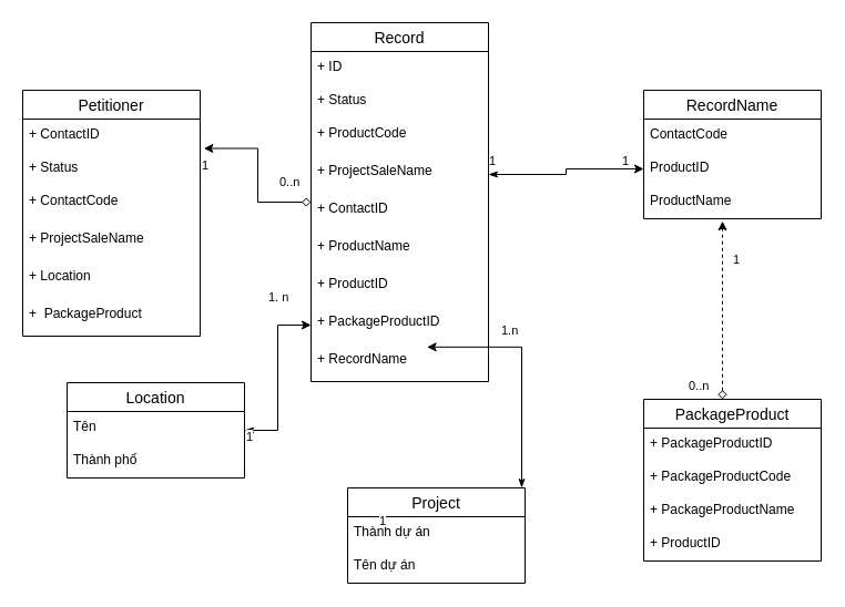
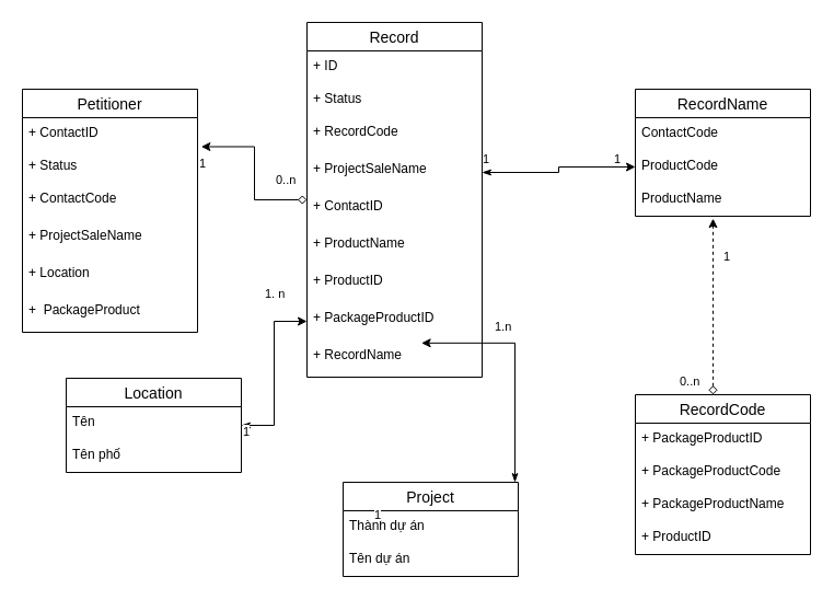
- <mxCell id="33" value="+ ProductCode" style="text;strokeColor=none;fillColor=none;spacingLeft=4;spacingRight=4;overflow=hidden;rotatable=0;points=[[0,0.5],[1,0.5]];portConstraint=eastwest;fontSize=12;" vertex="1" parent="30"><mxGeometry y="86" width="160" height="34" as="geometry" /></mxCell>
+ <mxCell id="33" value="+ RecordCode" style="text;strokeColor=none;fillColor=none;spacingLeft=4;spacingRight=4;overflow=hidden;rotatable=0;points=[[0,0.5],[1,0.5]];portConstraint=eastwest;fontSize=12;" vertex="1" parent="30"><mxGeometry y="86" width="160" height="34" as="geometry" /></mxCell>
- <mxCell id="4" value="ProductID" style="text;strokeColor=none;fillColor=none;spacingLeft=4;spacingRight=4;overflow=hidden;rotatable=0;points=[[0,0.5],[1,0.5]];portConstraint=eastwest;fontSize=12;" vertex="1" parent="2"><mxGeometry y="56" width="160" height="30" as="geometry" /></mxCell>
+ <mxCell id="4" value="ProductCode" style="text;strokeColor=none;fillColor=none;spacingLeft=4;spacingRight=4;overflow=hidden;rotatable=0;points=[[0,0.5],[1,0.5]];portConstraint=eastwest;fontSize=12;" vertex="1" parent="2"><mxGeometry y="56" width="160" height="30" as="geometry" /></mxCell>
- <mxCell id="14" value="PackageProduct" style="swimlane;fontStyle=0;childLayout=stackLayout;horizontal=1;startSize=26;horizontalStack=0;resizeParent=1;resizeParentMax=0;resizeLast=0;collapsible=1;marginBottom=0;align=center;fontSize=14;" vertex="1" parent="1"><mxGeometry x="580" y="360" width="160" height="146" as="geometry" /></mxCell>
+ <mxCell id="14" value="RecordCode" style="swimlane;fontStyle=0;childLayout=stackLayout;horizontal=1;startSize=26;horizontalStack=0;resizeParent=1;resizeParentMax=0;resizeLast=0;collapsible=1;marginBottom=0;align=center;fontSize=14;" vertex="1" parent="1"><mxGeometry x="580" y="360" width="160" height="146" as="geometry" /></mxCell>
- <mxCell id="22" value="Thành phố" style="text;strokeColor=none;fillColor=none;spacingLeft=4;spacingRight=4;overflow=hidden;rotatable=0;points=[[0,0.5],[1,0.5]];portConstraint=eastwest;fontSize=12;" vertex="1" parent="20"><mxGeometry y="56" width="160" height="30" as="geometry" /></mxCell>
+ <mxCell id="22" value="Tên phố" style="text;strokeColor=none;fillColor=none;spacingLeft=4;spacingRight=4;overflow=hidden;rotatable=0;points=[[0,0.5],[1,0.5]];portConstraint=eastwest;fontSize=12;" vertex="1" parent="20"><mxGeometry y="56" width="160" height="30" as="geometry" /></mxCell>
